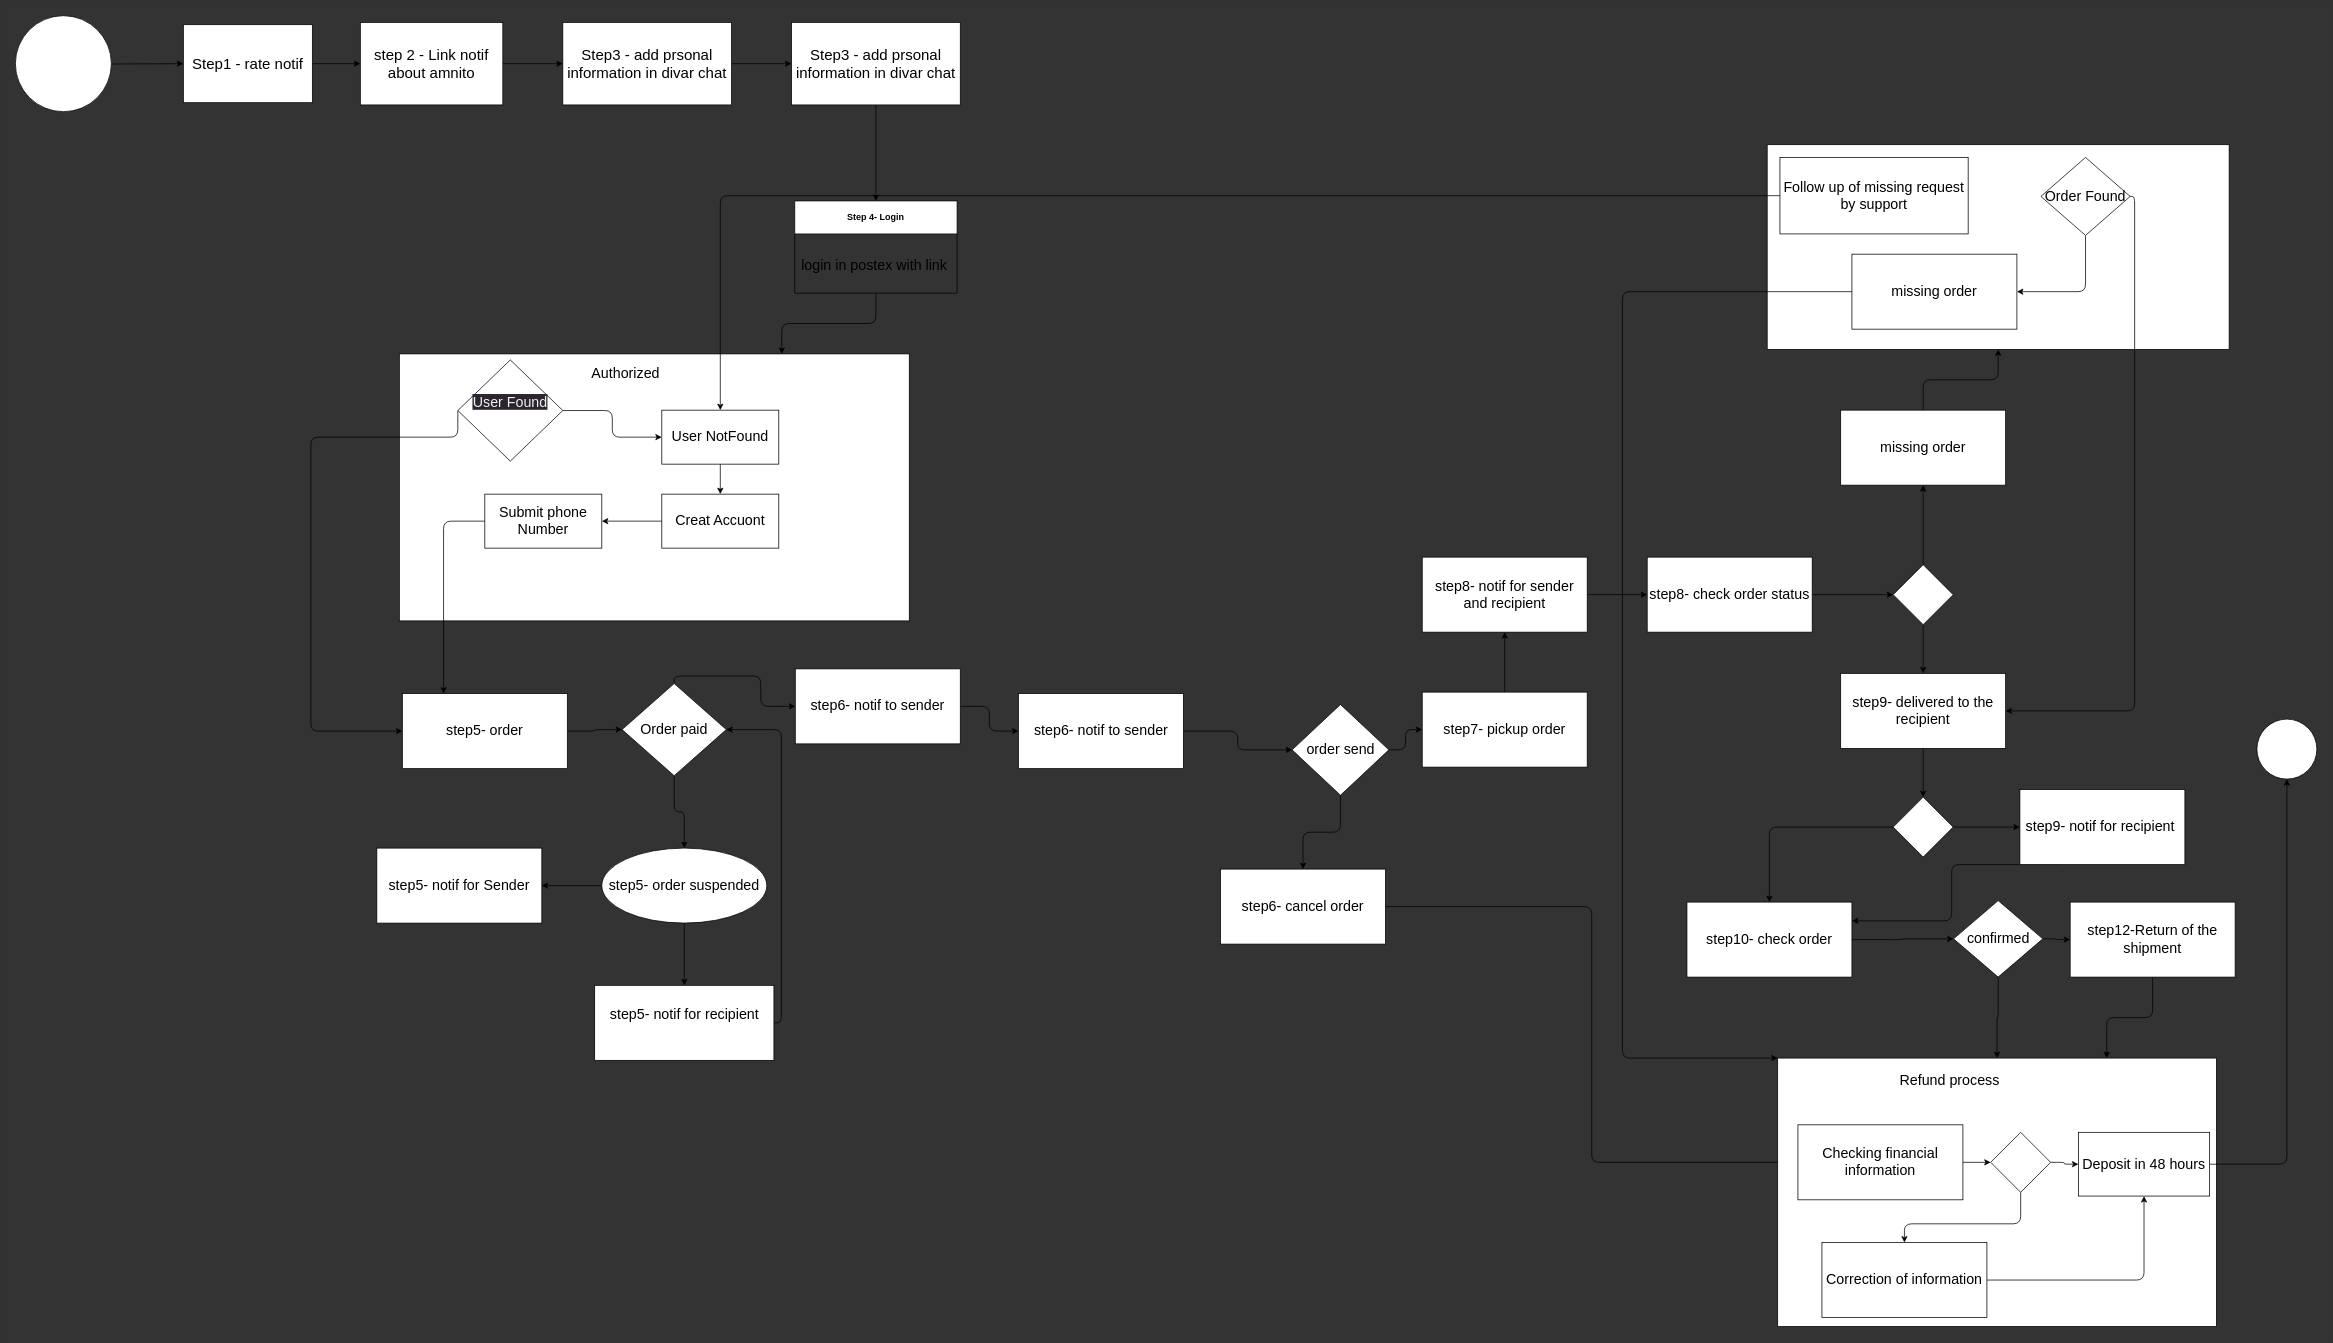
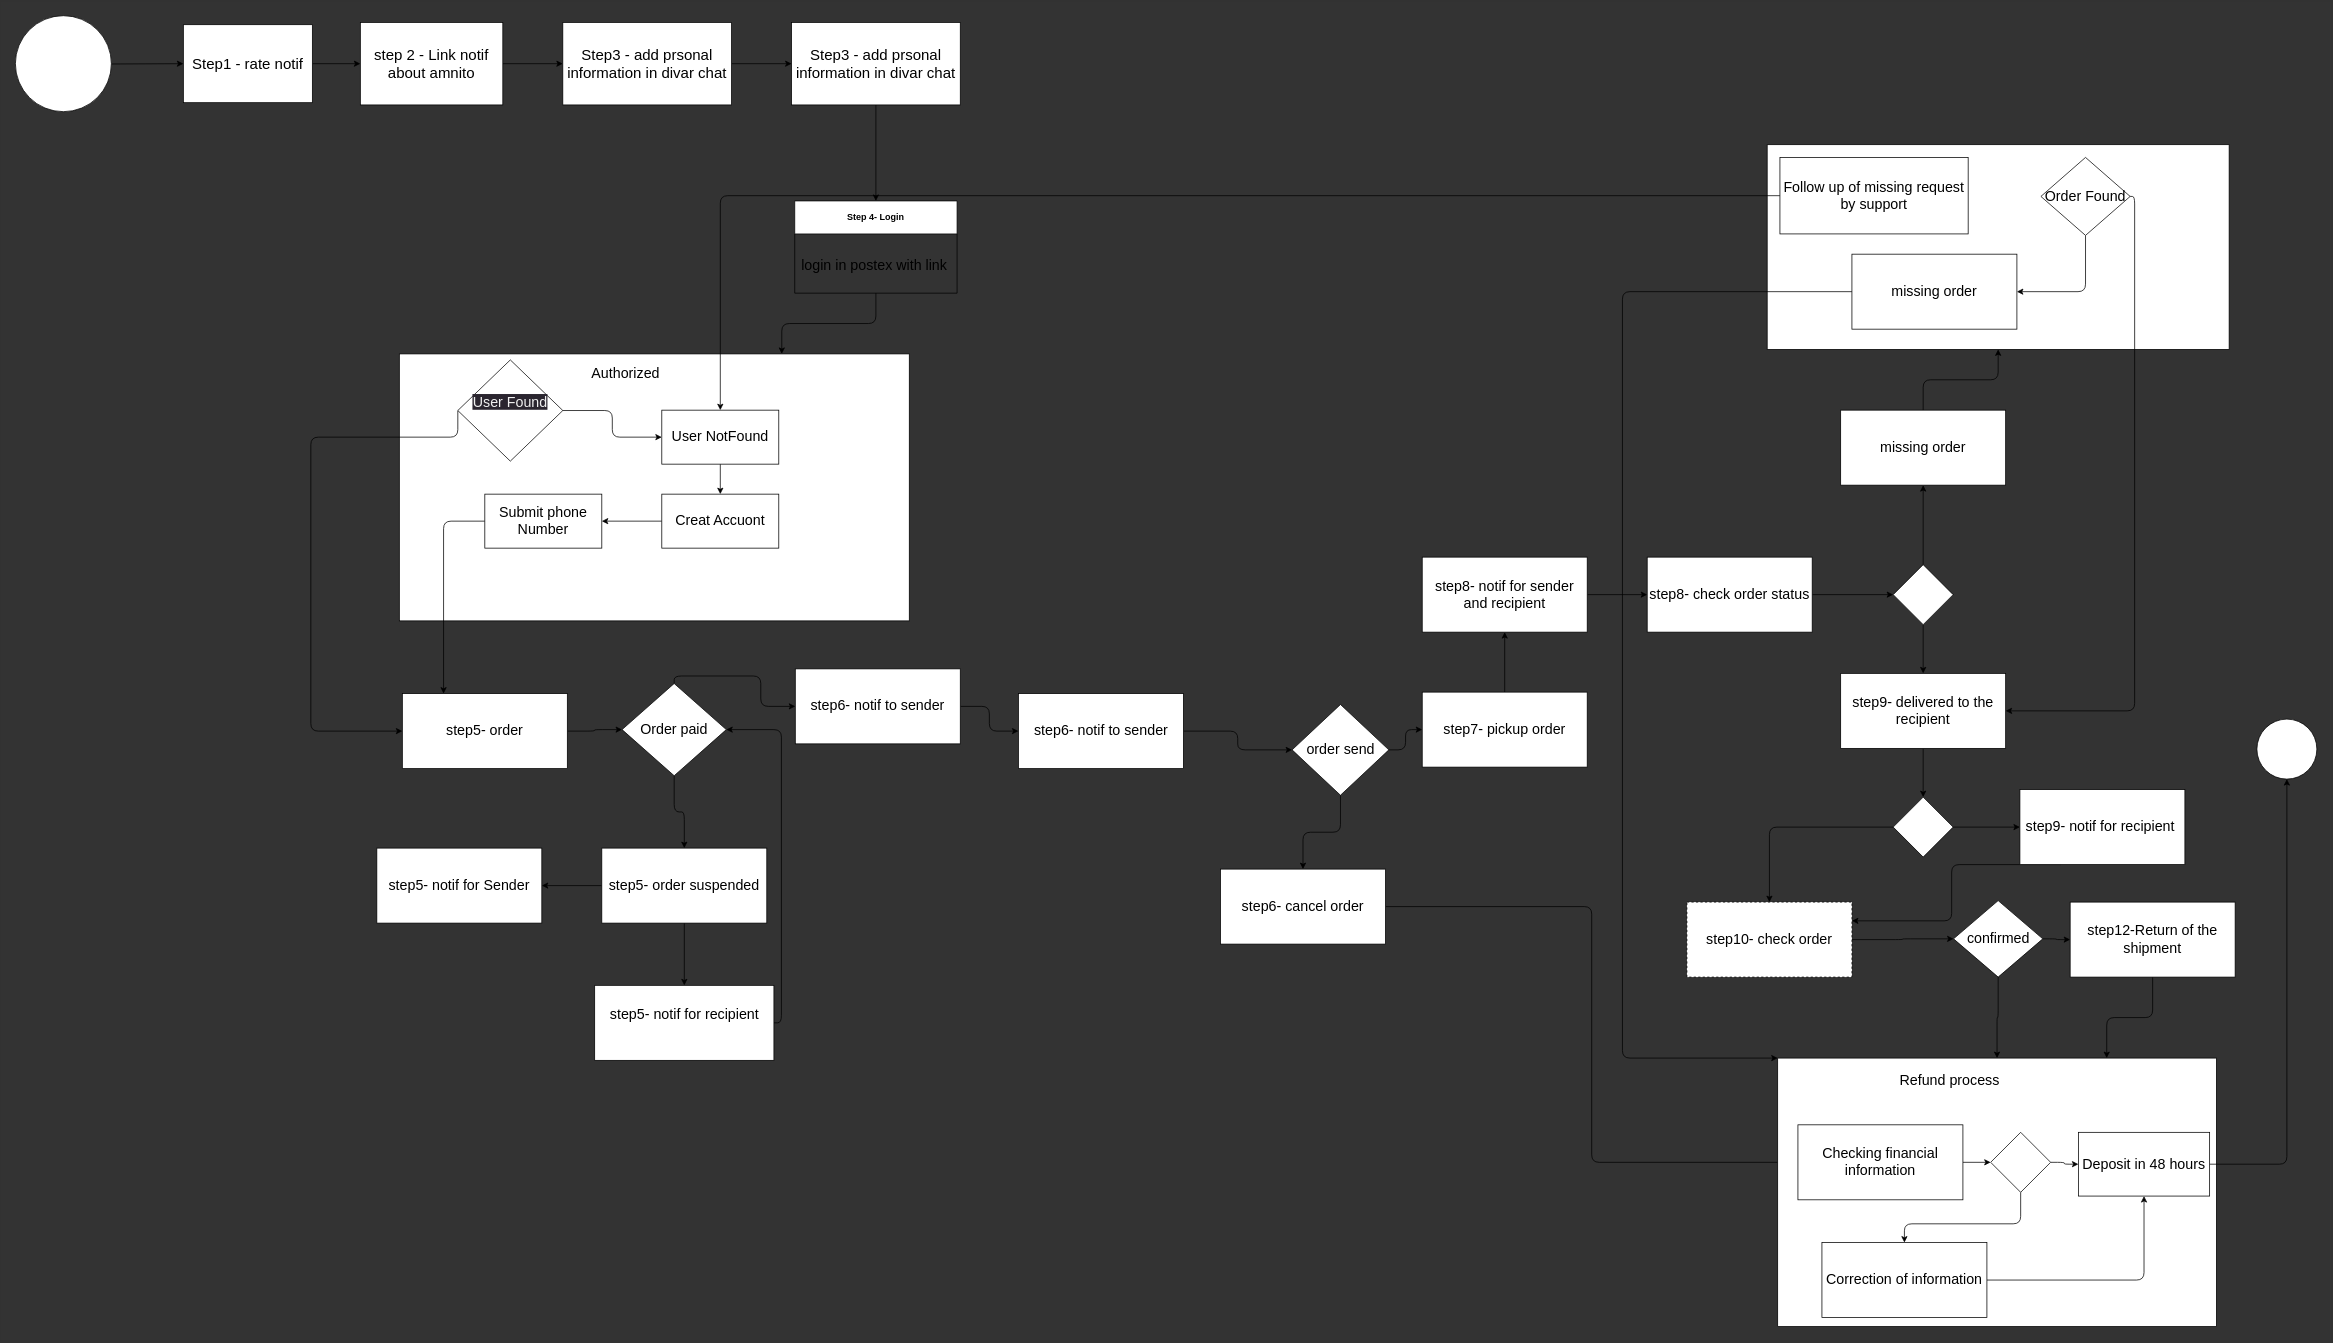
- <mxCell id="73" value="step5- order suspended" style="ellipse;whiteSpace=wrap;html=1;fontSize=19;" vertex="1" parent="1"><mxGeometry x="802" y="1130" width="220" height="100" as="geometry" /></mxCell>
+ <mxCell id="73" value="step5- order suspended" style="rounded=0;whiteSpace=wrap;html=1;fontSize=19;" vertex="1" parent="1"><mxGeometry x="802" y="1130" width="220" height="100" as="geometry" /></mxCell>
- <mxCell id="55" value="step10- check order" style="rounded=0;whiteSpace=wrap;html=1;fontSize=19;" vertex="1" parent="1"><mxGeometry x="2249" y="1202" width="220" height="100" as="geometry" /></mxCell>
+ <mxCell id="55" value="step10- check order" style="rounded=0;whiteSpace=wrap;html=1;fontSize=19;dashed=1;" vertex="1" parent="1"><mxGeometry x="2249" y="1202" width="220" height="100" as="geometry" /></mxCell>
